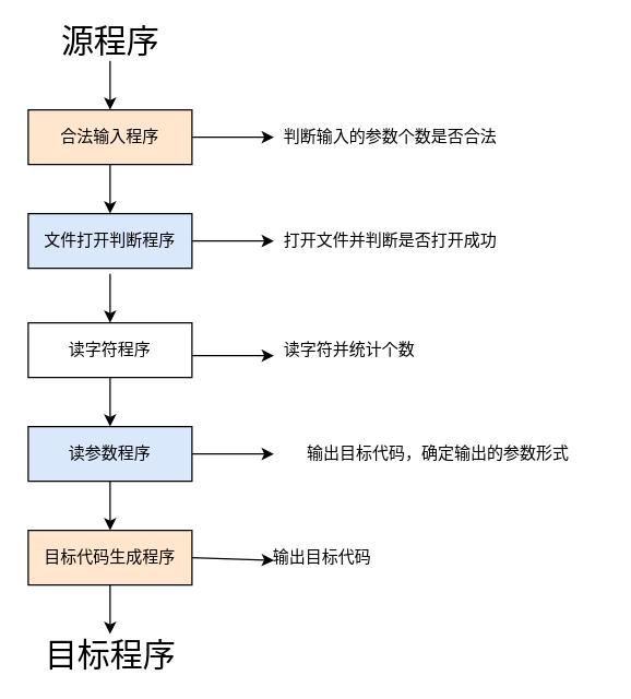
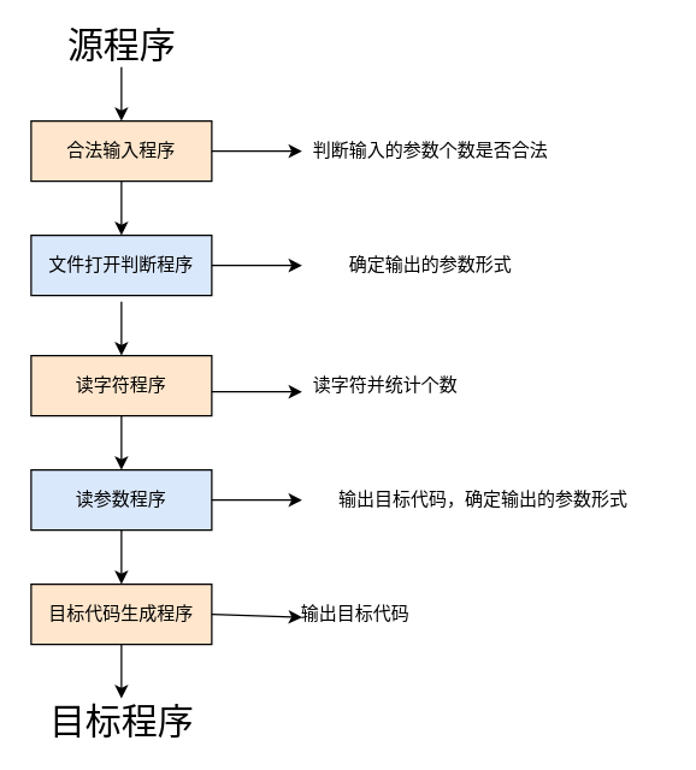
- <mxCell id="21" value="打开文件并判断是否打开成功" style="text;html=1;align=center;verticalAlign=middle;resizable=0;points=[];autosize=1;" vertex="1" parent="1"><mxGeometry x="200" y="166" width="170" height="20" as="geometry" /></mxCell>
+ <mxCell id="21" value="确定输出的参数形式" style="text;html=1;align=center;verticalAlign=middle;resizable=0;points=[];autosize=1;" vertex="1" parent="1"><mxGeometry x="200" y="166" width="170" height="20" as="geometry" /></mxCell>
- <mxCell id="8" value="读字符程序" style="rounded=0;whiteSpace=wrap;html=1;" vertex="1" parent="1"><mxGeometry x="20" y="236" width="120" height="40" as="geometry" /></mxCell>
+ <mxCell id="8" value="读字符程序" style="rounded=0;whiteSpace=wrap;html=1;fillColor=#ffe6cc;" vertex="1" parent="1"><mxGeometry x="20" y="236" width="120" height="40" as="geometry" /></mxCell>
